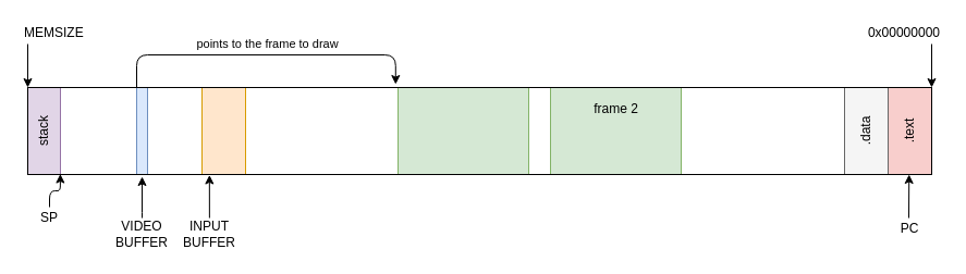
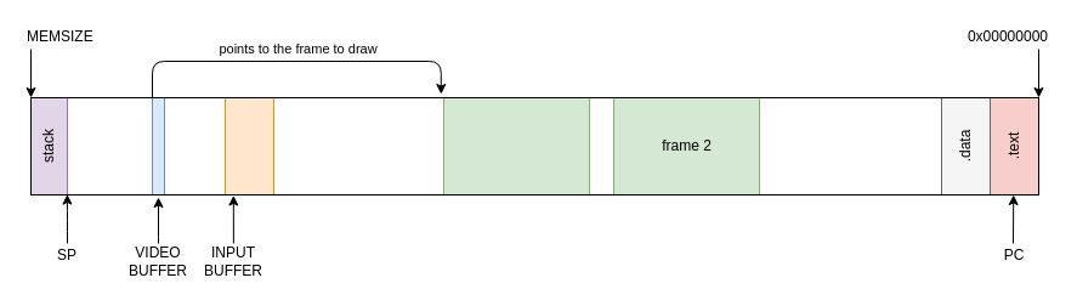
- <mxCell id="13" value="frame 2" style="text;html=1;strokeColor=none;fillColor=none;align=center;verticalAlign=middle;whiteSpace=wrap;rounded=0;" vertex="1" parent="1"><mxGeometry x="532.5" y="90" width="65" height="20" as="geometry" /></mxCell>
+ <mxCell id="13" value="frame 2" style="text;html=1;strokeColor=none;fillColor=none;align=center;verticalAlign=middle;whiteSpace=wrap;rounded=0;" vertex="1" parent="1"><mxGeometry x="532.5" y="110" width="65" height="20" as="geometry" /></mxCell>
- <mxCell id="11" value="SP" style="text;html=1;strokeColor=none;fillColor=none;align=center;verticalAlign=middle;whiteSpace=wrap;rounded=0;" vertex="1" parent="1"><mxGeometry x="25" y="190" width="40" height="20" as="geometry" /></mxCell>
+ <mxCell id="11" value="SP" style="text;html=1;strokeColor=none;fillColor=none;align=center;verticalAlign=middle;whiteSpace=wrap;rounded=0;" vertex="1" parent="1"><mxGeometry x="35" y="200" width="40" height="20" as="geometry" /></mxCell>
